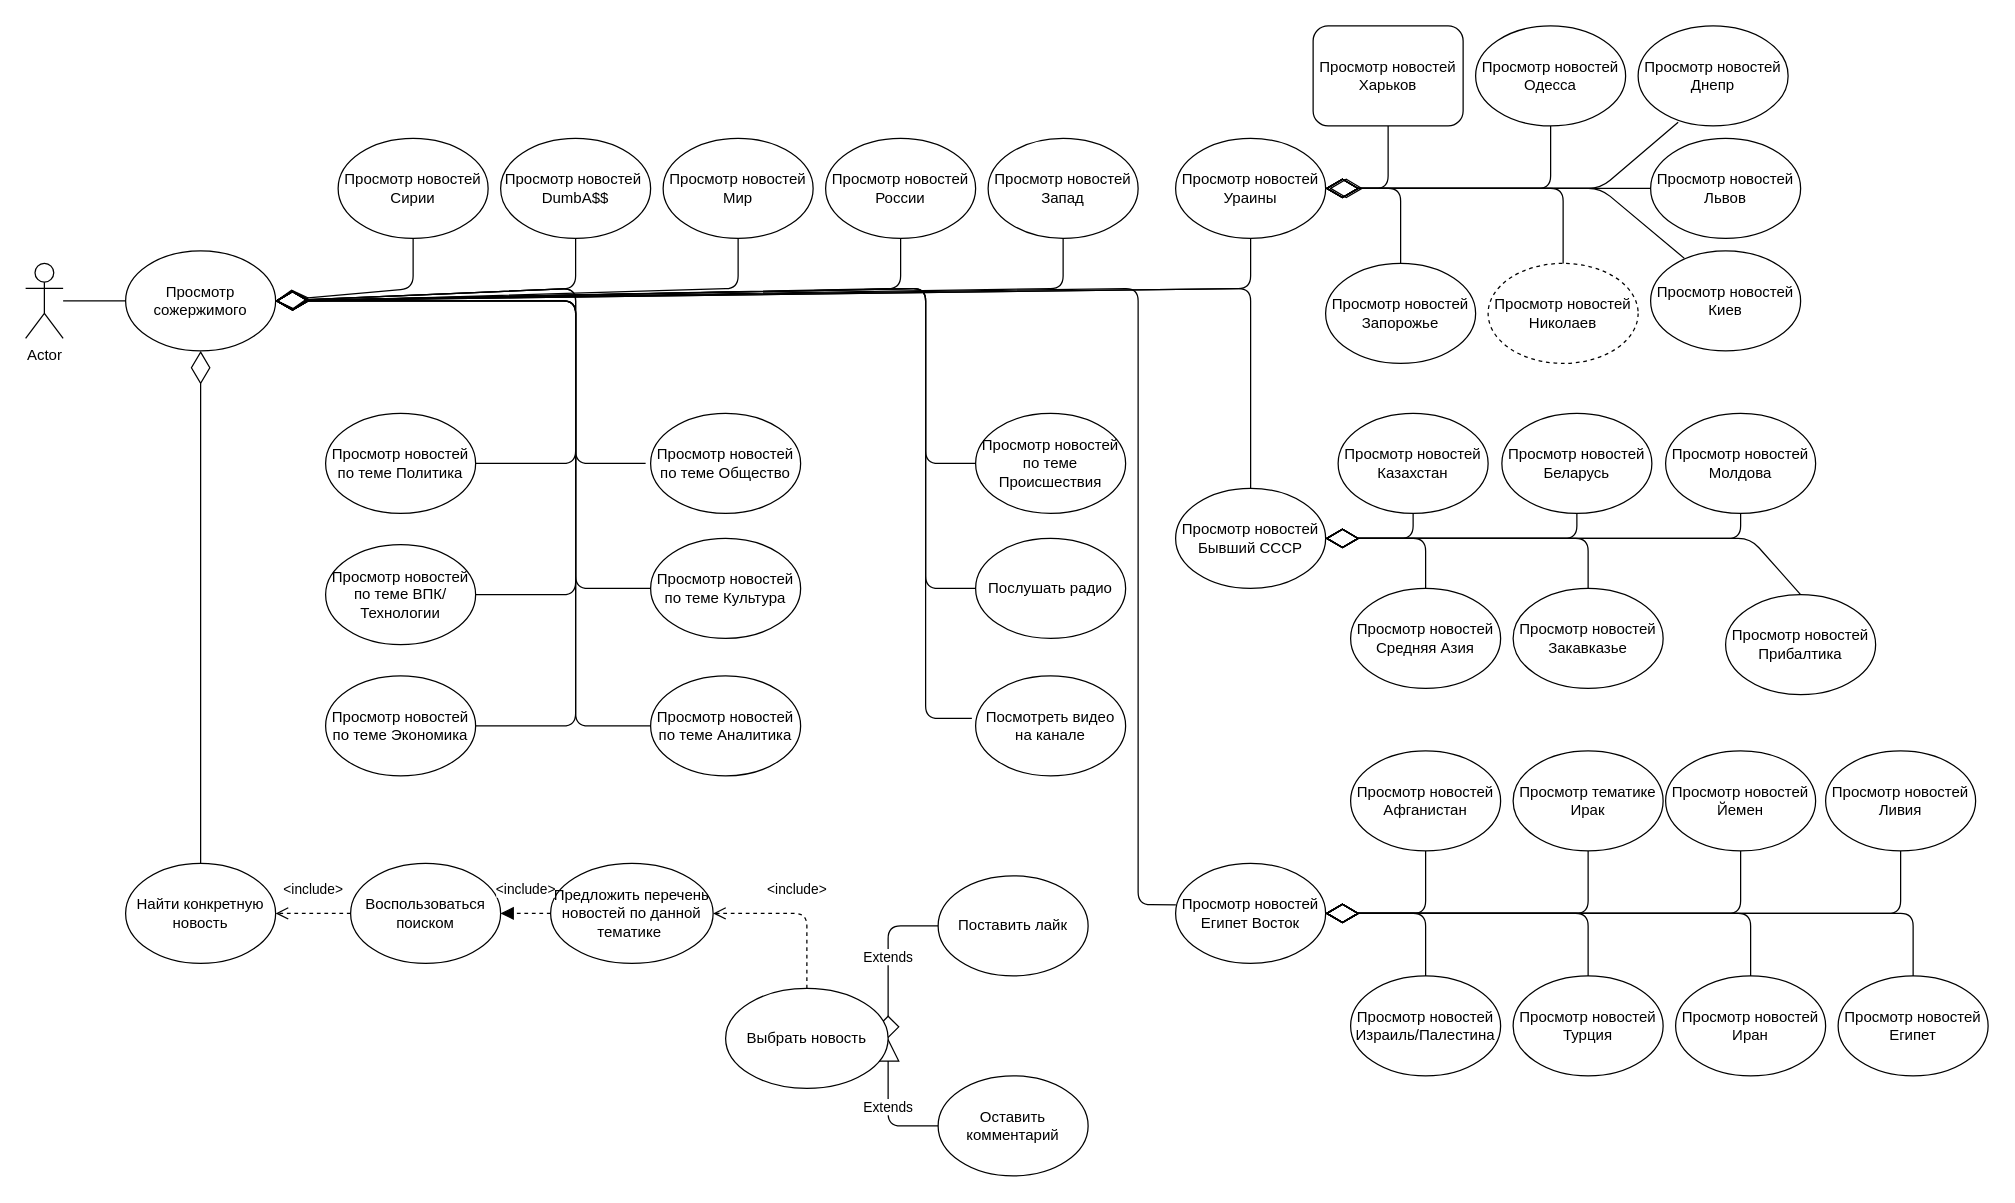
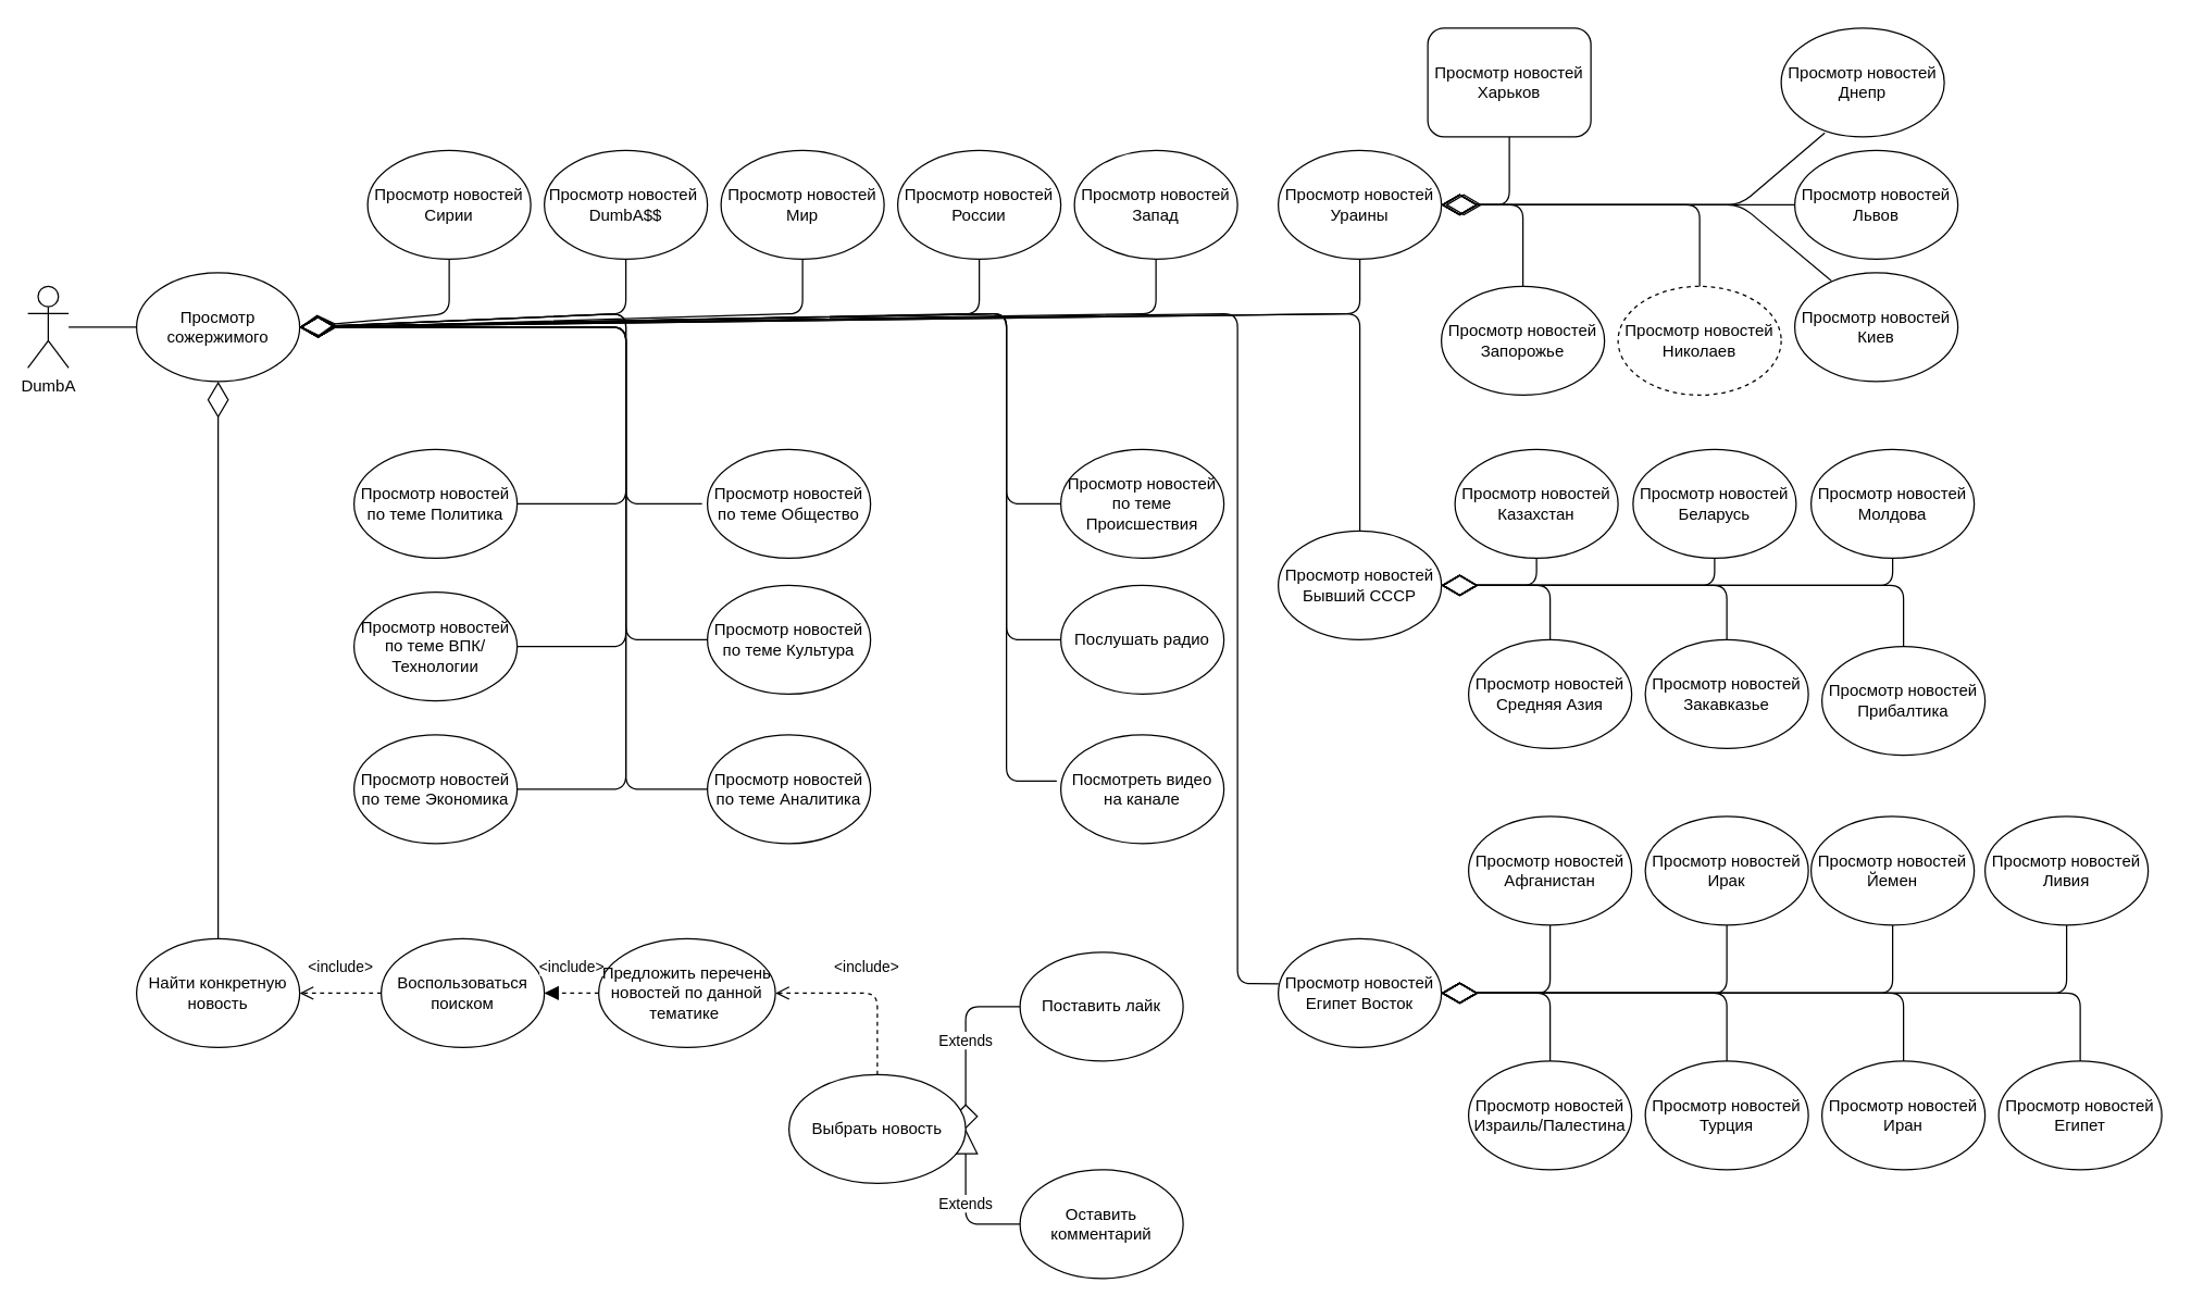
- <mxCell id="15" value="Просмотр новостей Одесса" style="ellipse;whiteSpace=wrap;html=1;" vertex="1" parent="1"><mxGeometry x="1180" y="20" width="120" height="80" as="geometry" /></mxCell>
- <mxCell id="31" value="" style="endArrow=diamondThin;endFill=0;endSize=24;html=1;exitX=0.5;exitY=1;exitDx=0;exitDy=0;entryX=1;entryY=0.5;entryDx=0;entryDy=0;" edge="1" parent="1" source="15" target="8"><mxGeometry width="160" relative="1" as="geometry"><mxPoint x="1120" y="110" as="sourcePoint" /><mxPoint x="1070" y="160" as="targetPoint" /><Array as="points"><mxPoint x="1240" y="150" /></Array></mxGeometry></mxCell>
- <mxCell id="3" value="Actor" style="shape=umlActor;verticalLabelPosition=bottom;verticalAlign=top;html=1;outlineConnect=0;" vertex="1" parent="1"><mxGeometry y="210" width="30" height="60" as="geometry" x="20" /></mxCell>
+ <mxCell id="3" value="DumbA" style="shape=umlActor;verticalLabelPosition=bottom;verticalAlign=top;html=1;outlineConnect=0;" vertex="1" parent="1"><mxGeometry y="210" width="30" height="60" as="geometry" x="20" /></mxCell>
- <mxCell id="22" value="Просмотр новостей Прибалтика" style="ellipse;whiteSpace=wrap;html=1;" vertex="1" parent="1"><mxGeometry x="1380" y="475" width="120" height="80" as="geometry" /></mxCell>
+ <mxCell id="22" value="Просмотр новостей Прибалтика" style="ellipse;whiteSpace=wrap;html=1;" vertex="1" parent="1"><mxGeometry x="1340" y="475" width="120" height="80" as="geometry" /></mxCell>
- <mxCell id="47" value="Просмотр тематике Ирак" style="ellipse;whiteSpace=wrap;html=1;" vertex="1" parent="1"><mxGeometry x="1210" y="600" width="120" height="80" as="geometry" /></mxCell>
+ <mxCell id="47" value="Просмотр новостей Ирак" style="ellipse;whiteSpace=wrap;html=1;" vertex="1" parent="1"><mxGeometry x="1210" y="600" width="120" height="80" as="geometry" /></mxCell>
